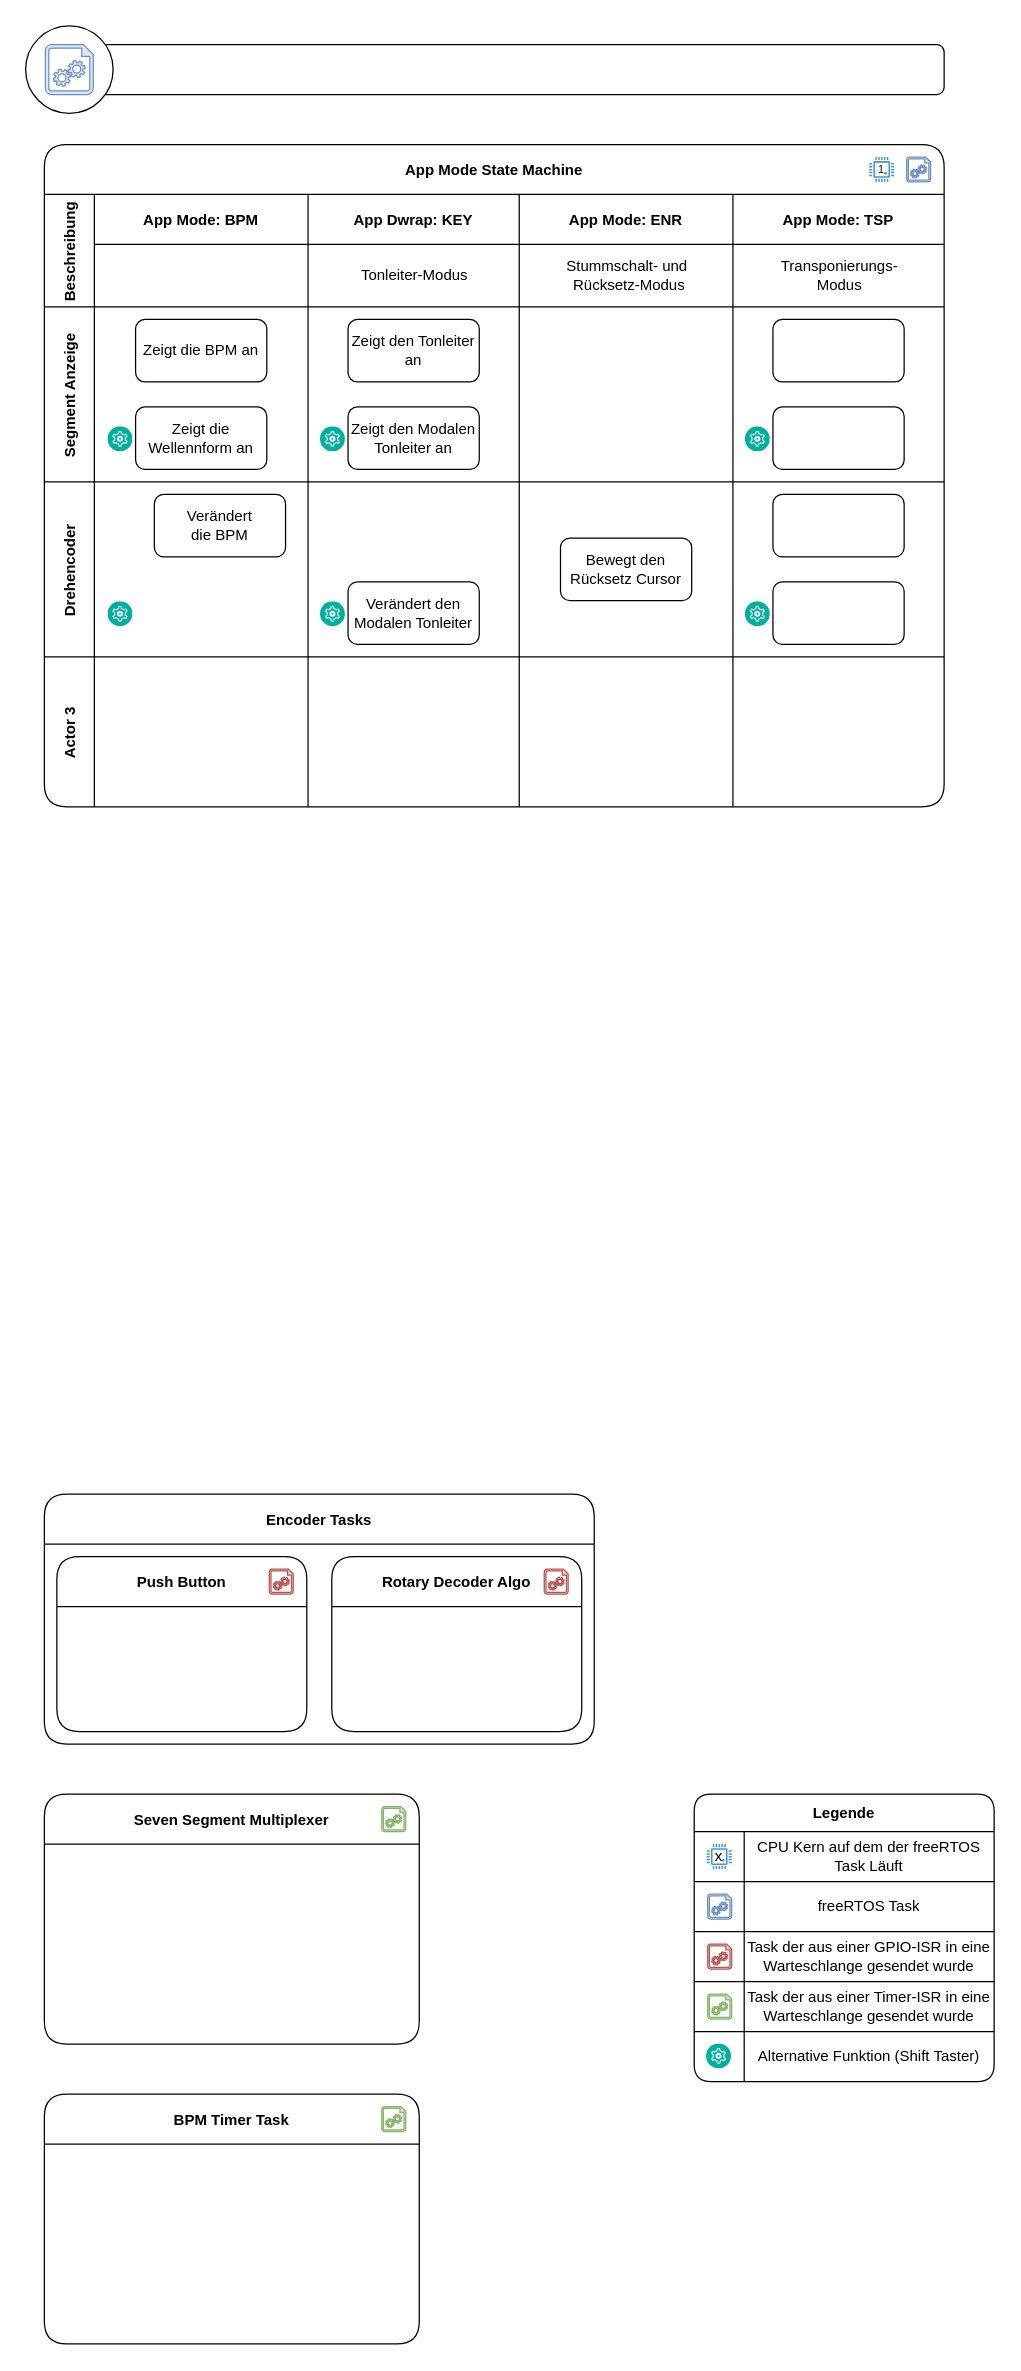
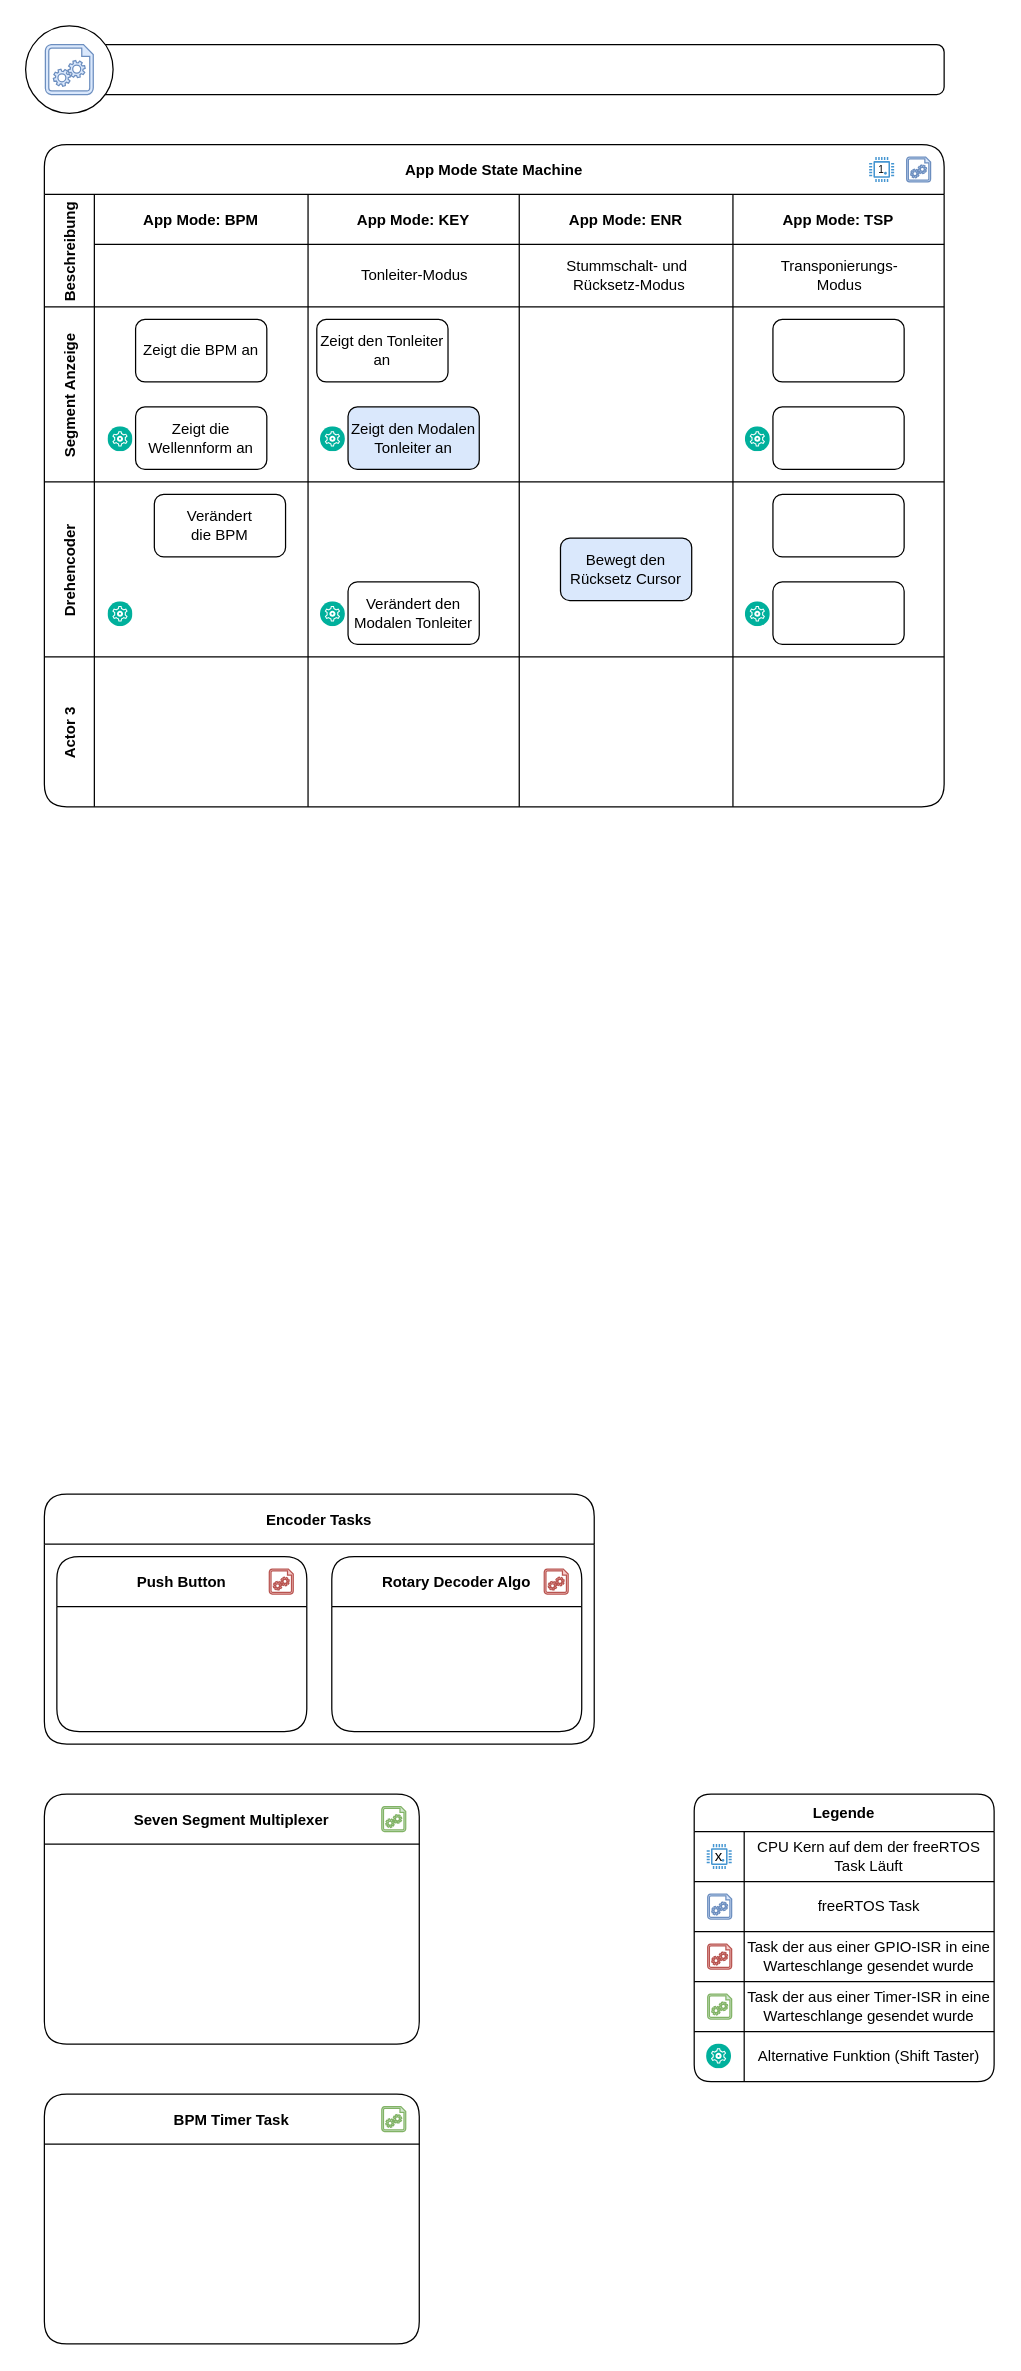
- <mxCell id="35" value="App Dwrap: KEY" style="swimlane;swimlaneHead=0;swimlaneBody=0;fontStyle=0;connectable=0;fillColor=none;startSize=40;collapsible=0;recursiveResize=0;expand=0;fontStyle=1;" parent="33" vertex="1"><mxGeometry x="211" width="169" height="90" as="geometry"><mxRectangle width="169" height="90" as="alternateBounds" /></mxGeometry></mxCell>
+ <mxCell id="35" value="App Mode: KEY" style="swimlane;swimlaneHead=0;swimlaneBody=0;fontStyle=0;connectable=0;fillColor=none;startSize=40;collapsible=0;recursiveResize=0;expand=0;fontStyle=1;" parent="33" vertex="1"><mxGeometry x="211" width="169" height="90" as="geometry"><mxRectangle width="169" height="90" as="alternateBounds" /></mxGeometry></mxCell>
- <mxCell id="48" value="Zeigt den Tonleiter&lt;br&gt;an" style="rounded=1;whiteSpace=wrap;html=1;fontSize=12;" parent="46" vertex="1"><mxGeometry x="32" y="10" width="105" height="50" as="geometry" /></mxCell>
+ <mxCell id="48" value="Zeigt den Tonleiter&lt;br&gt;an" style="rounded=1;whiteSpace=wrap;html=1;fontSize=12;" parent="46" vertex="1"><mxGeometry x="7" y="10" width="105" height="50" as="geometry" /></mxCell>
- <mxCell id="47" value="Zeigt den Modalen&lt;br&gt;Tonleiter an" style="rounded=1;whiteSpace=wrap;html=1;fontSize=12;" parent="46" vertex="1"><mxGeometry x="32" y="80" width="105" height="50" as="geometry" /></mxCell>
+ <mxCell id="47" value="Zeigt den Modalen&lt;br&gt;Tonleiter an" style="rounded=1;whiteSpace=wrap;html=1;fontSize=12;fillColor=#dae8fc;" parent="46" vertex="1"><mxGeometry x="32" y="80" width="105" height="50" as="geometry" /></mxCell>
- <mxCell id="63" value="Bewegt den Rücksetz Cursor" style="rounded=1;whiteSpace=wrap;html=1;fontSize=12;" parent="62" vertex="1"><mxGeometry x="33" y="45" width="105" height="50" as="geometry" /></mxCell>
+ <mxCell id="63" value="Bewegt den Rücksetz Cursor" style="rounded=1;whiteSpace=wrap;html=1;fontSize=12;fillColor=#dae8fc;" parent="62" vertex="1"><mxGeometry x="33" y="45" width="105" height="50" as="geometry" /></mxCell>
